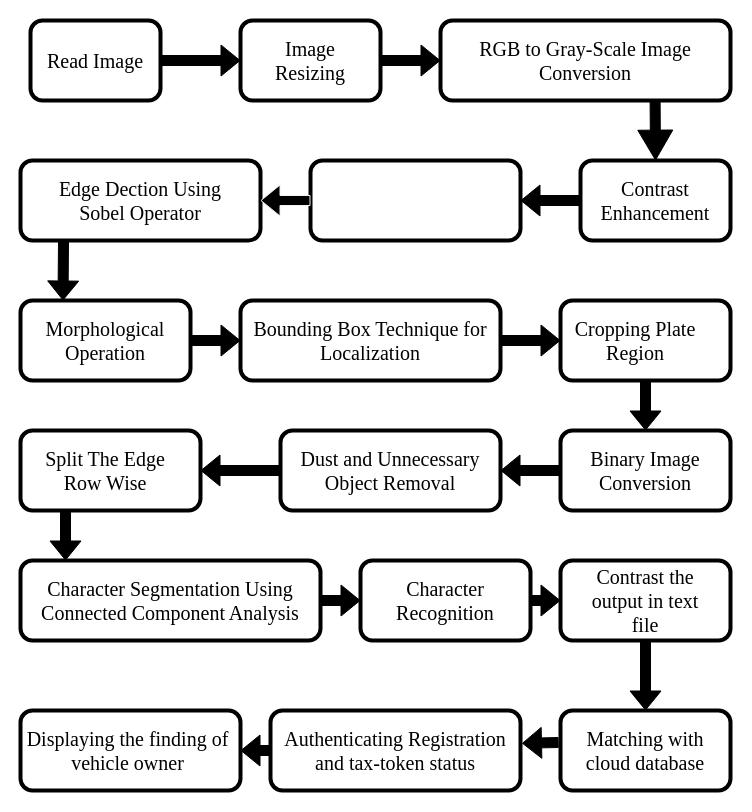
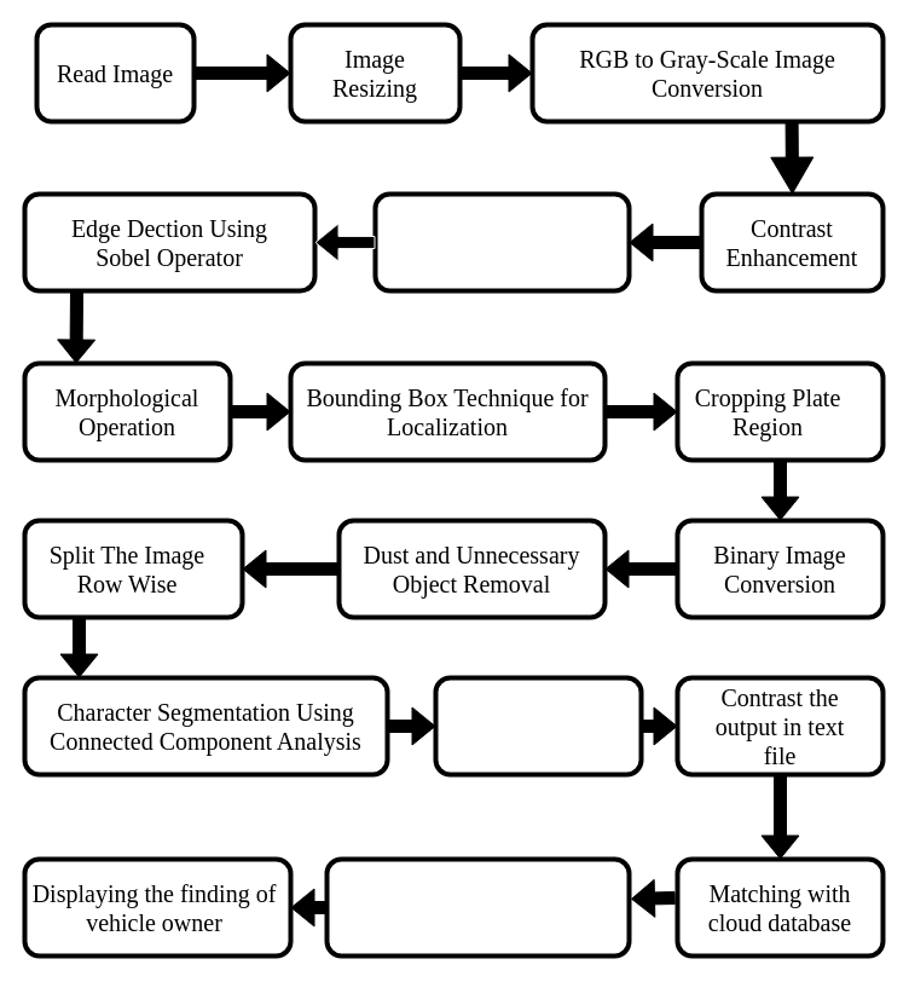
- <mxCell id="24" value="&lt;font face=&quot;Times New Roman&quot; style=&quot;font-size: 20px;&quot;&gt;Split The Edge Row Wise&lt;/font&gt;" style="text;html=1;strokeColor=none;fillColor=none;align=center;verticalAlign=middle;whiteSpace=wrap;rounded=0;fontColor=#000000;" parent="1" vertex="1"><mxGeometry x="35" y="440" width="140" height="60" as="geometry" /></mxCell>
+ <mxCell id="24" value="&lt;font face=&quot;Times New Roman&quot; style=&quot;font-size: 20px;&quot;&gt;Split The Image Row Wise&lt;/font&gt;" style="text;html=1;strokeColor=none;fillColor=none;align=center;verticalAlign=middle;whiteSpace=wrap;rounded=0;fontColor=#000000;" parent="1" vertex="1"><mxGeometry x="35" y="440" width="140" height="60" as="geometry" /></mxCell>
- <mxCell id="40" value="&lt;font face=&quot;Times New Roman&quot; style=&quot;font-size: 20px;&quot;&gt;Character Recognition&lt;/font&gt;" style="text;html=1;strokeColor=none;fillColor=none;align=center;verticalAlign=middle;whiteSpace=wrap;rounded=0;fontColor=#000000;" vertex="1" parent="1"><mxGeometry x="380" y="570" width="130" height="60" as="geometry" /></mxCell>
- <mxCell id="46" value="&lt;font face=&quot;Times New Roman&quot; style=&quot;font-size: 20px;&quot;&gt;Authenticating Registration and tax-token status&lt;/font&gt;" style="text;html=1;strokeColor=none;fillColor=none;align=center;verticalAlign=middle;whiteSpace=wrap;rounded=0;fontColor=#000000;" vertex="1" parent="1"><mxGeometry x="280" y="720" width="230" height="60" as="geometry" /></mxCell>
